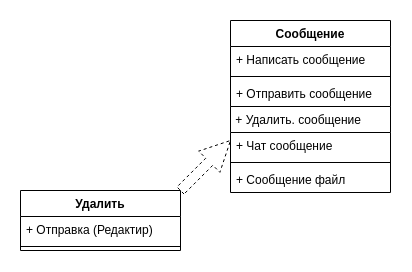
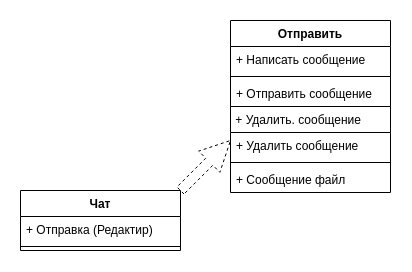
- <mxCell id="3" value="Сообщение" style="swimlane;fontStyle=1;align=center;verticalAlign=top;childLayout=stackLayout;horizontal=1;startSize=26;horizontalStack=0;resizeParent=1;resizeParentMax=0;resizeLast=0;collapsible=1;marginBottom=0;" parent="2" vertex="1"><mxGeometry width="160" height="86" as="geometry" /></mxCell>
+ <mxCell id="3" value="Отправить" style="swimlane;fontStyle=1;align=center;verticalAlign=top;childLayout=stackLayout;horizontal=1;startSize=26;horizontalStack=0;resizeParent=1;resizeParentMax=0;resizeLast=0;collapsible=1;marginBottom=0;" parent="2" vertex="1"><mxGeometry width="160" height="86" as="geometry" /></mxCell>
- <mxCell id="8" value="+ Чат сообщение" style="text;strokeColor=none;fillColor=none;align=left;verticalAlign=top;spacingLeft=4;spacingRight=4;overflow=hidden;rotatable=0;points=[[0,0.5],[1,0.5]];portConstraint=eastwest;" parent="7" vertex="1"><mxGeometry y="26" width="160" height="26" as="geometry" /></mxCell>
+ <mxCell id="8" value="+ Удалить сообщение" style="text;strokeColor=none;fillColor=none;align=left;verticalAlign=top;spacingLeft=4;spacingRight=4;overflow=hidden;rotatable=0;points=[[0,0.5],[1,0.5]];portConstraint=eastwest;" parent="7" vertex="1"><mxGeometry y="26" width="160" height="26" as="geometry" /></mxCell>
- <mxCell id="11" value="Удалить" style="swimlane;fontStyle=1;align=center;verticalAlign=top;childLayout=stackLayout;horizontal=1;startSize=26;horizontalStack=0;resizeParent=1;resizeParentMax=0;resizeLast=0;collapsible=1;marginBottom=0;" parent="1" vertex="1"><mxGeometry x="20" y="190" width="160" height="60" as="geometry" /></mxCell>
+ <mxCell id="11" value="Чат" style="swimlane;fontStyle=1;align=center;verticalAlign=top;childLayout=stackLayout;horizontal=1;startSize=26;horizontalStack=0;resizeParent=1;resizeParentMax=0;resizeLast=0;collapsible=1;marginBottom=0;" parent="1" vertex="1"><mxGeometry x="20" y="190" width="160" height="60" as="geometry" /></mxCell>
